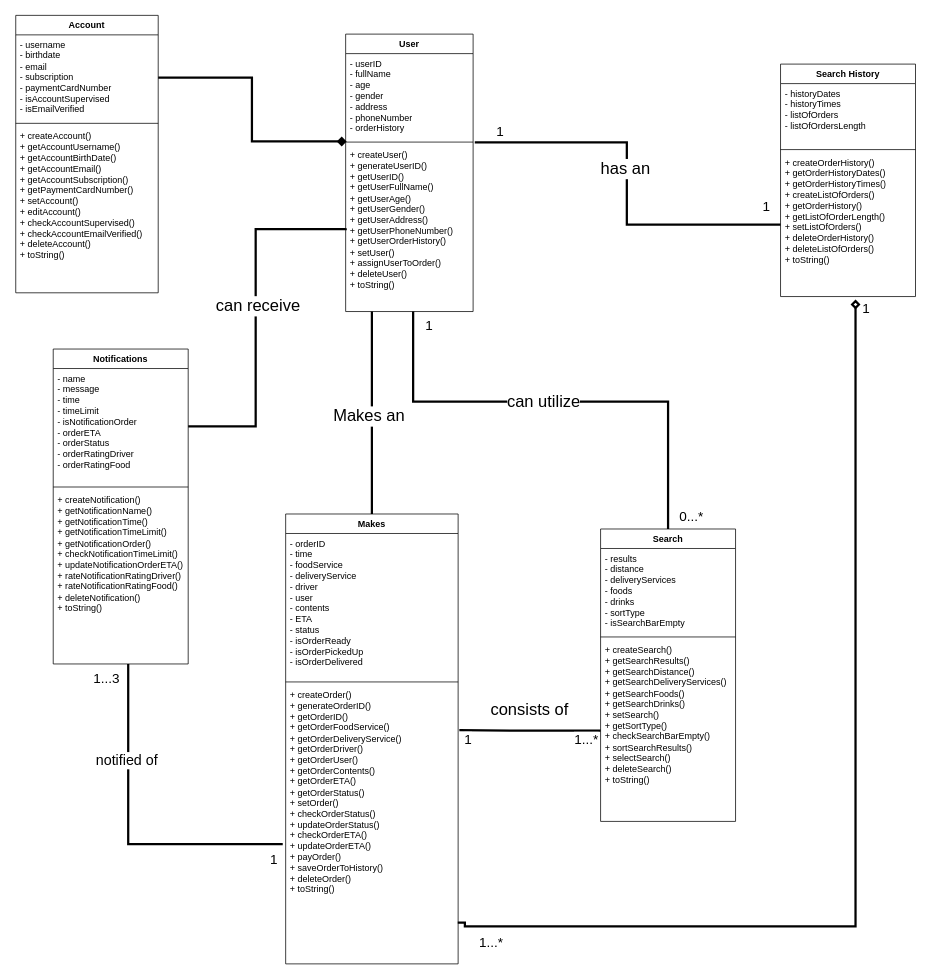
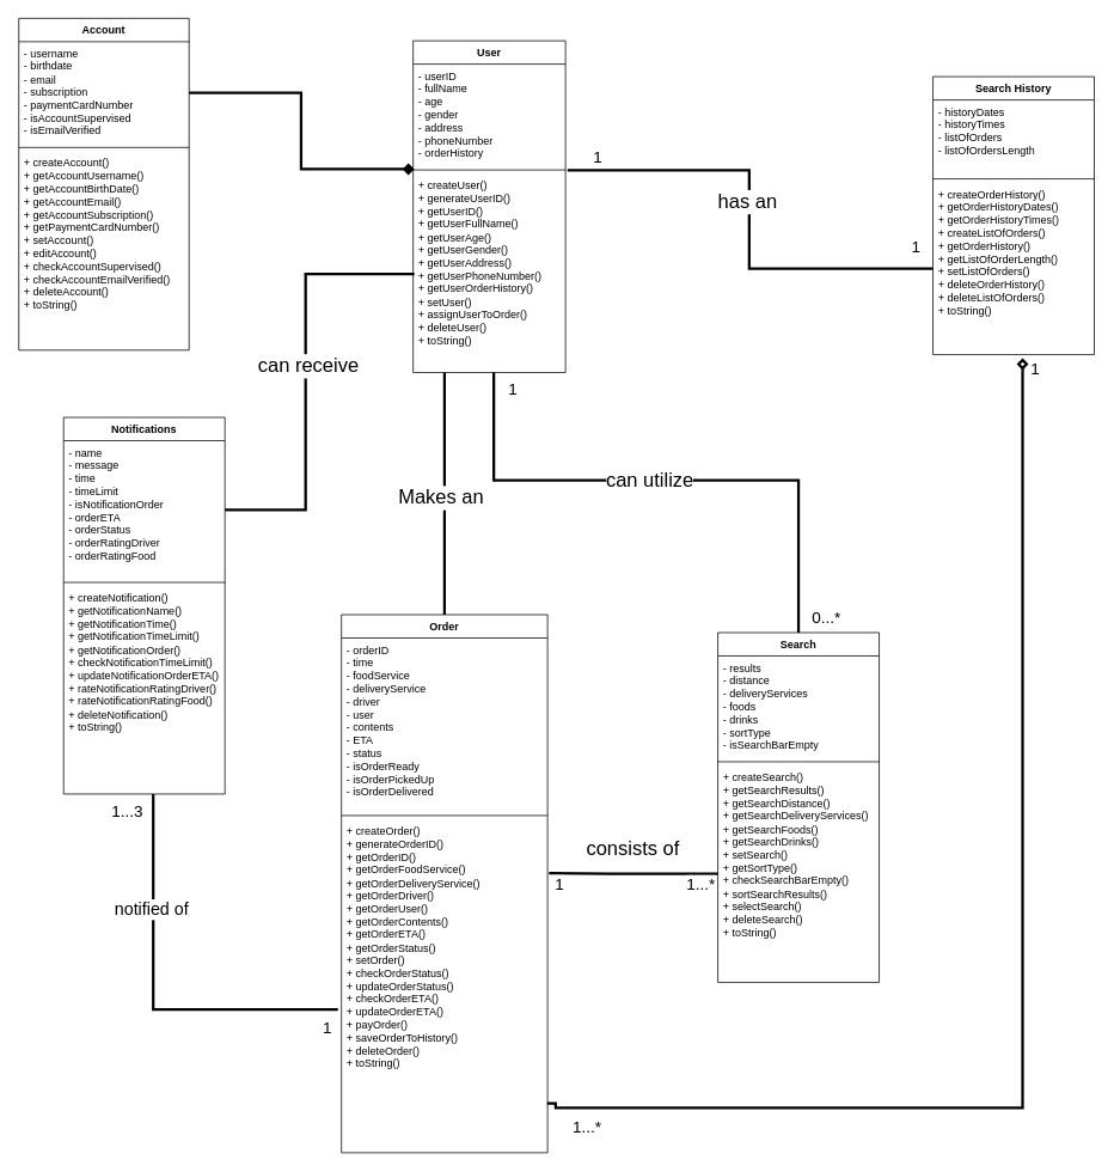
- <mxCell id="6" value="Makes" style="swimlane;fontStyle=1;align=center;verticalAlign=top;childLayout=stackLayout;horizontal=1;startSize=26;horizontalStack=0;resizeParent=1;resizeParentMax=0;resizeLast=0;collapsible=1;marginBottom=0;whiteSpace=wrap;html=1;" parent="1" vertex="1"><mxGeometry x="380" y="685" width="230" height="600" as="geometry" /></mxCell>
+ <mxCell id="6" value="Order" style="swimlane;fontStyle=1;align=center;verticalAlign=top;childLayout=stackLayout;horizontal=1;startSize=26;horizontalStack=0;resizeParent=1;resizeParentMax=0;resizeLast=0;collapsible=1;marginBottom=0;whiteSpace=wrap;html=1;" parent="1" vertex="1"><mxGeometry x="380" y="685" width="230" height="600" as="geometry" /></mxCell>
